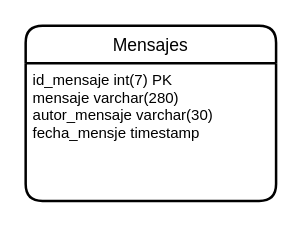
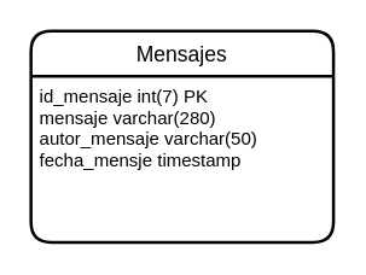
- <mxCell id="3" value="id_mensaje int(7) PK&#10;mensaje varchar(280)&#10;autor_mensaje varchar(30)&#10;fecha_mensje timestamp" style="align=left;strokeColor=none;fillColor=none;spacingLeft=4;fontSize=12;verticalAlign=top;resizable=0;rotatable=0;part=1;" vertex="1" parent="2"><mxGeometry y="30" width="200" height="110" as="geometry" /></mxCell>
+ <mxCell id="3" value="id_mensaje int(7) PK&#10;mensaje varchar(280)&#10;autor_mensaje varchar(50)&#10;fecha_mensje timestamp" style="align=left;strokeColor=none;fillColor=none;spacingLeft=4;fontSize=12;verticalAlign=top;resizable=0;rotatable=0;part=1;" vertex="1" parent="2"><mxGeometry y="30" width="200" height="110" as="geometry" /></mxCell>
